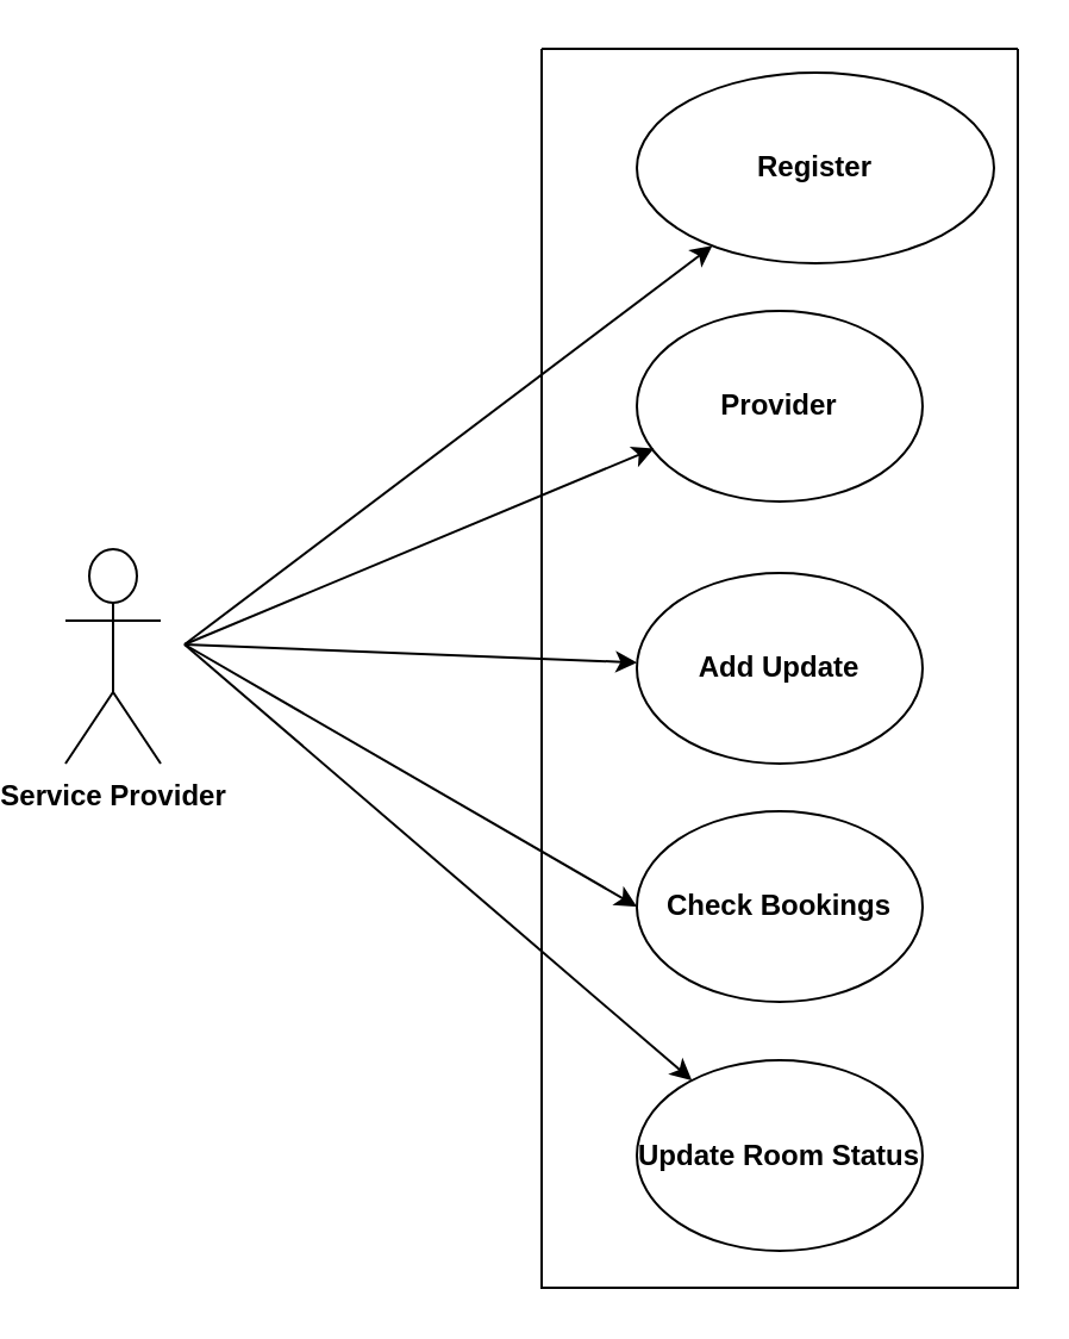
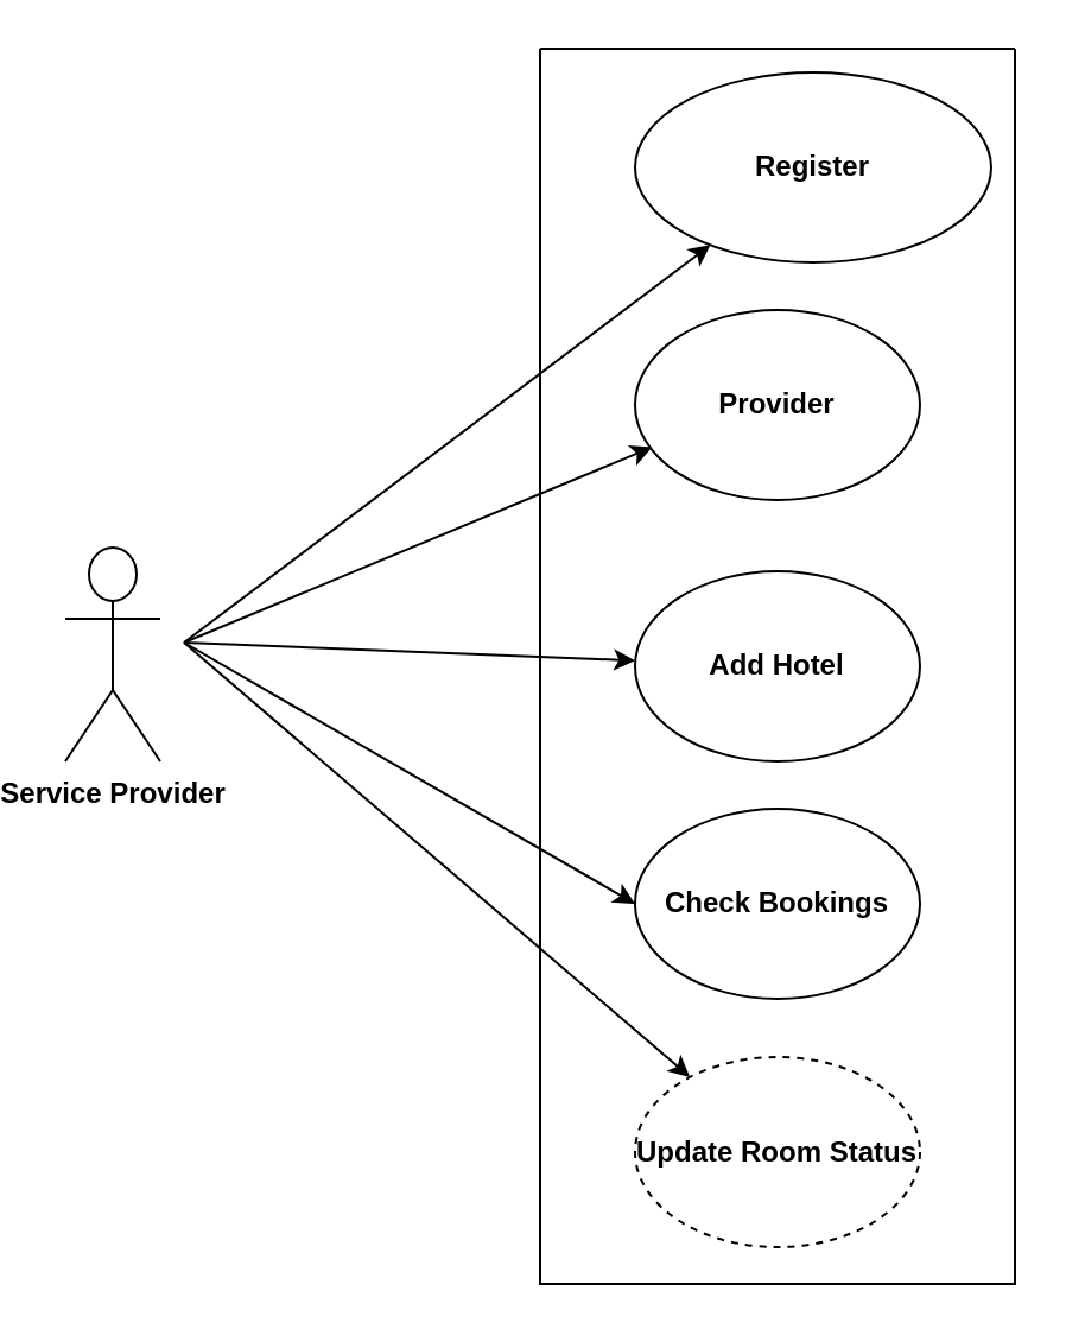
- <mxCell id="4" value="&lt;b&gt;Add Update&lt;/b&gt;" style="ellipse;whiteSpace=wrap;html=1;" vertex="1" parent="1"><mxGeometry x="260" y="240" width="120" height="80" as="geometry" /></mxCell>
+ <mxCell id="4" value="&lt;b&gt;Add Hotel&lt;/b&gt;" style="ellipse;whiteSpace=wrap;html=1;" vertex="1" parent="1"><mxGeometry x="260" y="240" width="120" height="80" as="geometry" /></mxCell>
- <mxCell id="6" value="&lt;b&gt;Update Room Status&lt;/b&gt;" style="ellipse;whiteSpace=wrap;html=1;" vertex="1" parent="1"><mxGeometry x="260" y="444.5" width="120" height="80" as="geometry" /></mxCell>
+ <mxCell id="6" value="&lt;b&gt;Update Room Status&lt;/b&gt;" style="ellipse;whiteSpace=wrap;html=1;dashed=1;" vertex="1" parent="1"><mxGeometry x="260" y="444.5" width="120" height="80" as="geometry" /></mxCell>
